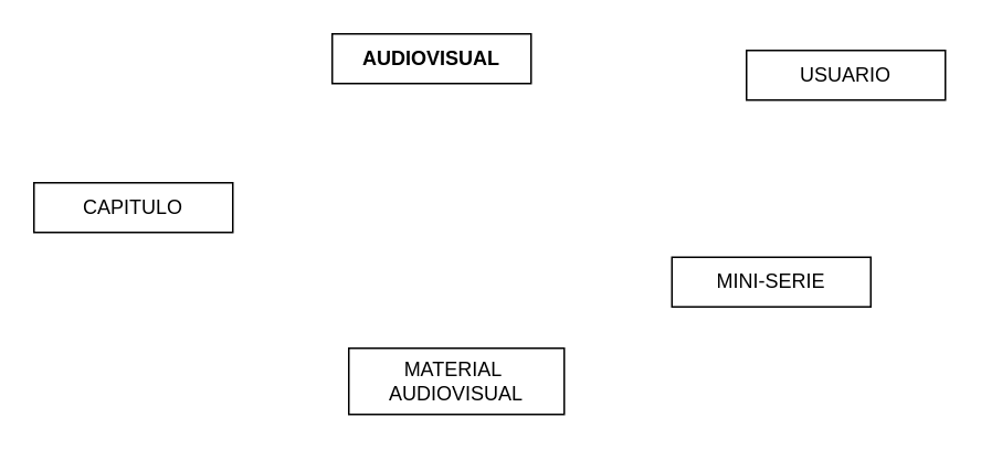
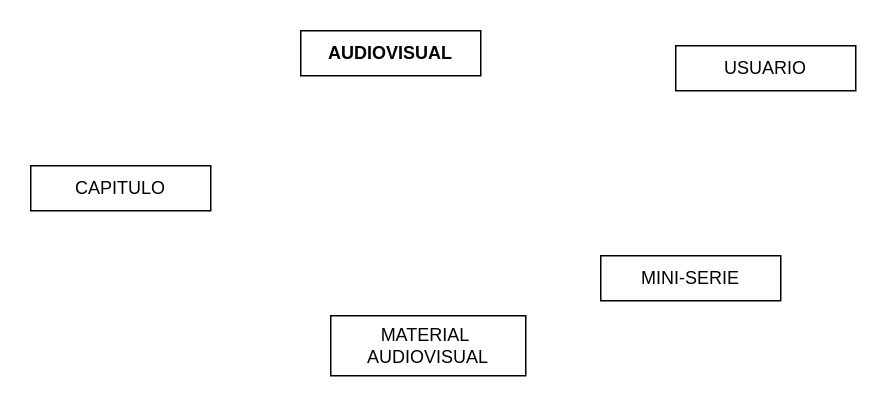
- <mxCell id="5" value="MINI-SERIE" style="rounded=0;whiteSpace=wrap;html=1;" vertex="1" parent="1"><mxGeometry x="405" y="155" width="120" height="30" as="geometry" /></mxCell>
+ <mxCell id="5" value="MINI-SERIE" style="rounded=0;whiteSpace=wrap;html=1;" vertex="1" parent="1"><mxGeometry x="400" y="170" width="120" height="30" as="geometry" /></mxCell>
- <mxCell id="6" value="MATERIAL&amp;nbsp;&lt;div&gt;AUDIOVISUAL&lt;/div&gt;" style="rounded=0;whiteSpace=wrap;html=1;" vertex="1" parent="1"><mxGeometry x="210" y="210" width="130" height="40" as="geometry" /></mxCell>
+ <mxCell id="6" value="MATERIAL&amp;nbsp;&lt;div&gt;AUDIOVISUAL&lt;/div&gt;" style="rounded=0;whiteSpace=wrap;html=1;" vertex="1" parent="1"><mxGeometry x="220" y="210" width="130" height="40" as="geometry" /></mxCell>
